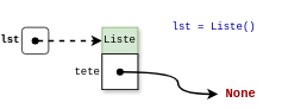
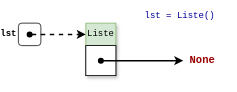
- <mxCell id="11" value="lst = Liste()" style="text;html=1;align=center;verticalAlign=middle;resizable=0;points=[];autosize=1;strokeColor=none;fontSize=12;fontFamily=Courier New;fontColor=#000099;" vertex="1" parent="1"><mxGeometry x="180" y="20" width="110" height="20" as="geometry" /></mxCell>
+ <mxCell id="11" value="lst = Liste()" style="text;html=1;align=center;verticalAlign=middle;resizable=0;points=[];autosize=1;strokeColor=none;fontSize=12;fontFamily=Courier New;fontColor=#000099;" vertex="1" parent="1"><mxGeometry x="180" y="10" width="110" height="20" as="geometry" /></mxCell>
- <mxCell id="6" value="tete" style="text;html=1;strokeColor=none;fillColor=none;align=right;verticalAlign=middle;whiteSpace=wrap;rounded=0;shadow=0;fontFamily=Courier New;" parent="4" vertex="1"><mxGeometry y="30" width="60" height="40" as="geometry" /></mxCell>
- <mxCell id="10" value="None&lt;font style=&quot;font-size: 14px;&quot;&gt;&lt;br style=&quot;font-size: 14px;&quot;&gt;&lt;/font&gt;" style="text;html=1;align=center;verticalAlign=middle;resizable=0;points=[];autosize=1;strokeColor=none;fontFamily=Courier New;fontSize=14;fontStyle=1;fontColor=#990000;" vertex="1" parent="1"><mxGeometry x="240" y="95" width="50" height="20" as="geometry" /></mxCell>
+ <mxCell id="10" value="None&lt;font style=&quot;font-size: 14px;&quot;&gt;&lt;br style=&quot;font-size: 14px;&quot;&gt;&lt;/font&gt;" style="text;html=1;align=center;verticalAlign=middle;resizable=0;points=[];autosize=1;strokeColor=none;fontFamily=Courier New;fontSize=14;fontStyle=1;fontColor=#990000;" vertex="1" parent="1"><mxGeometry x="240" y="70" width="50" height="20" as="geometry" /></mxCell>
